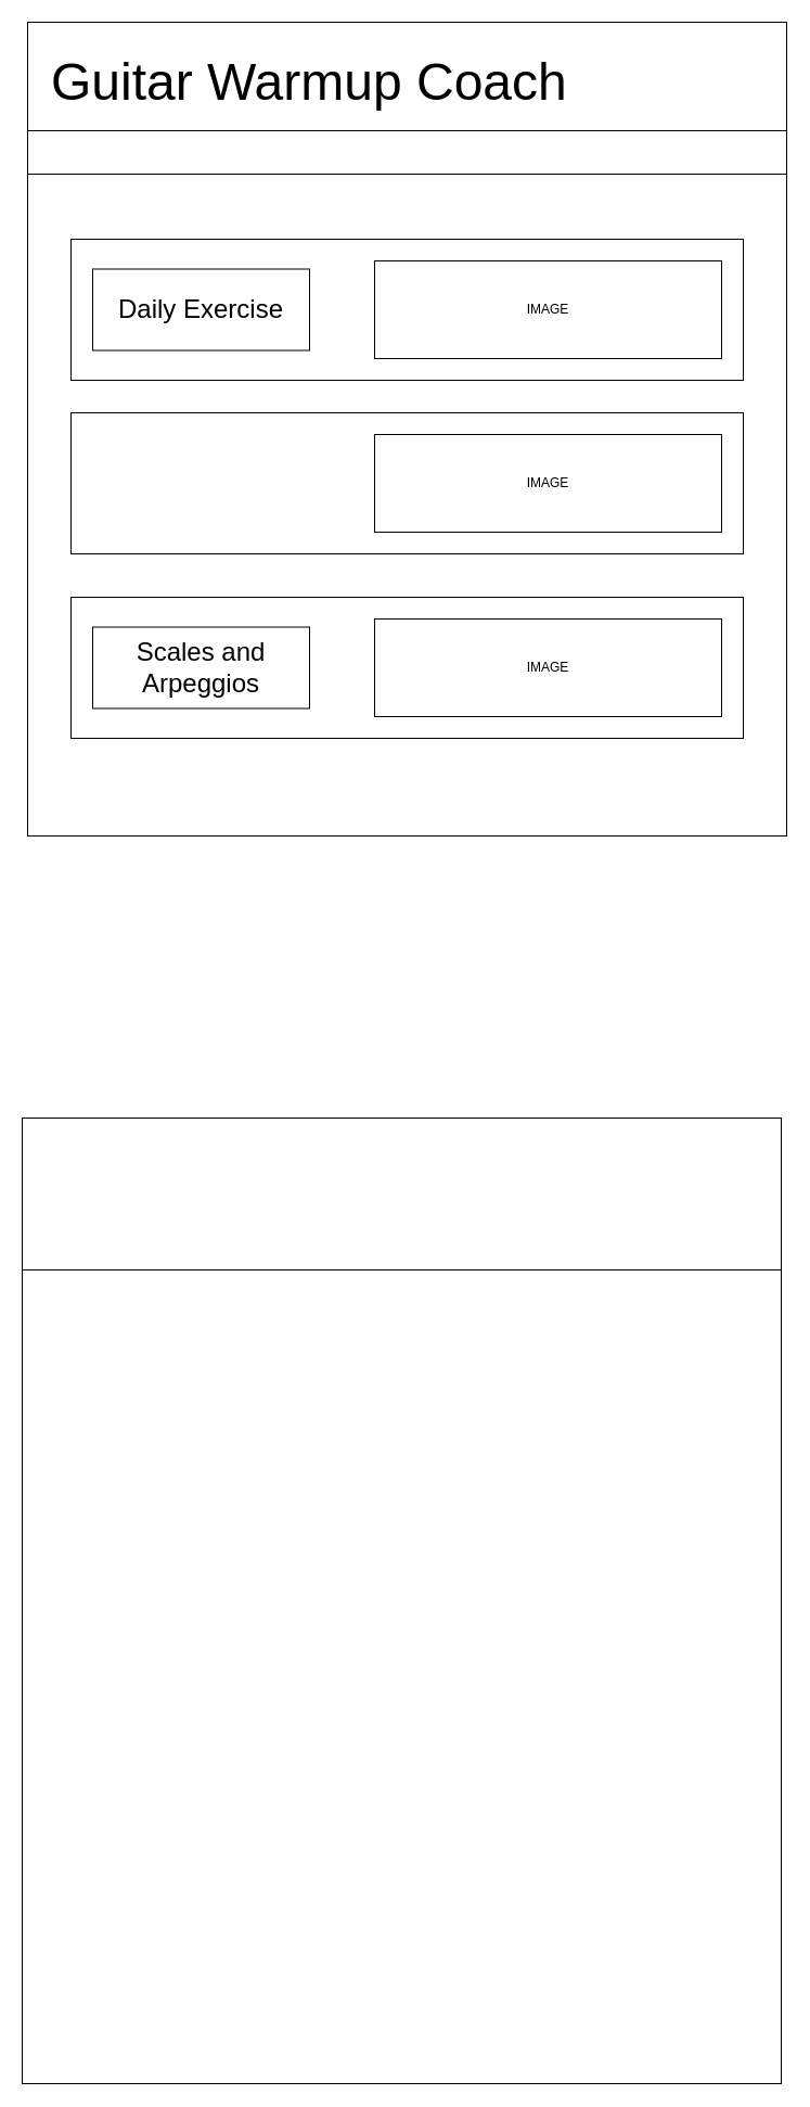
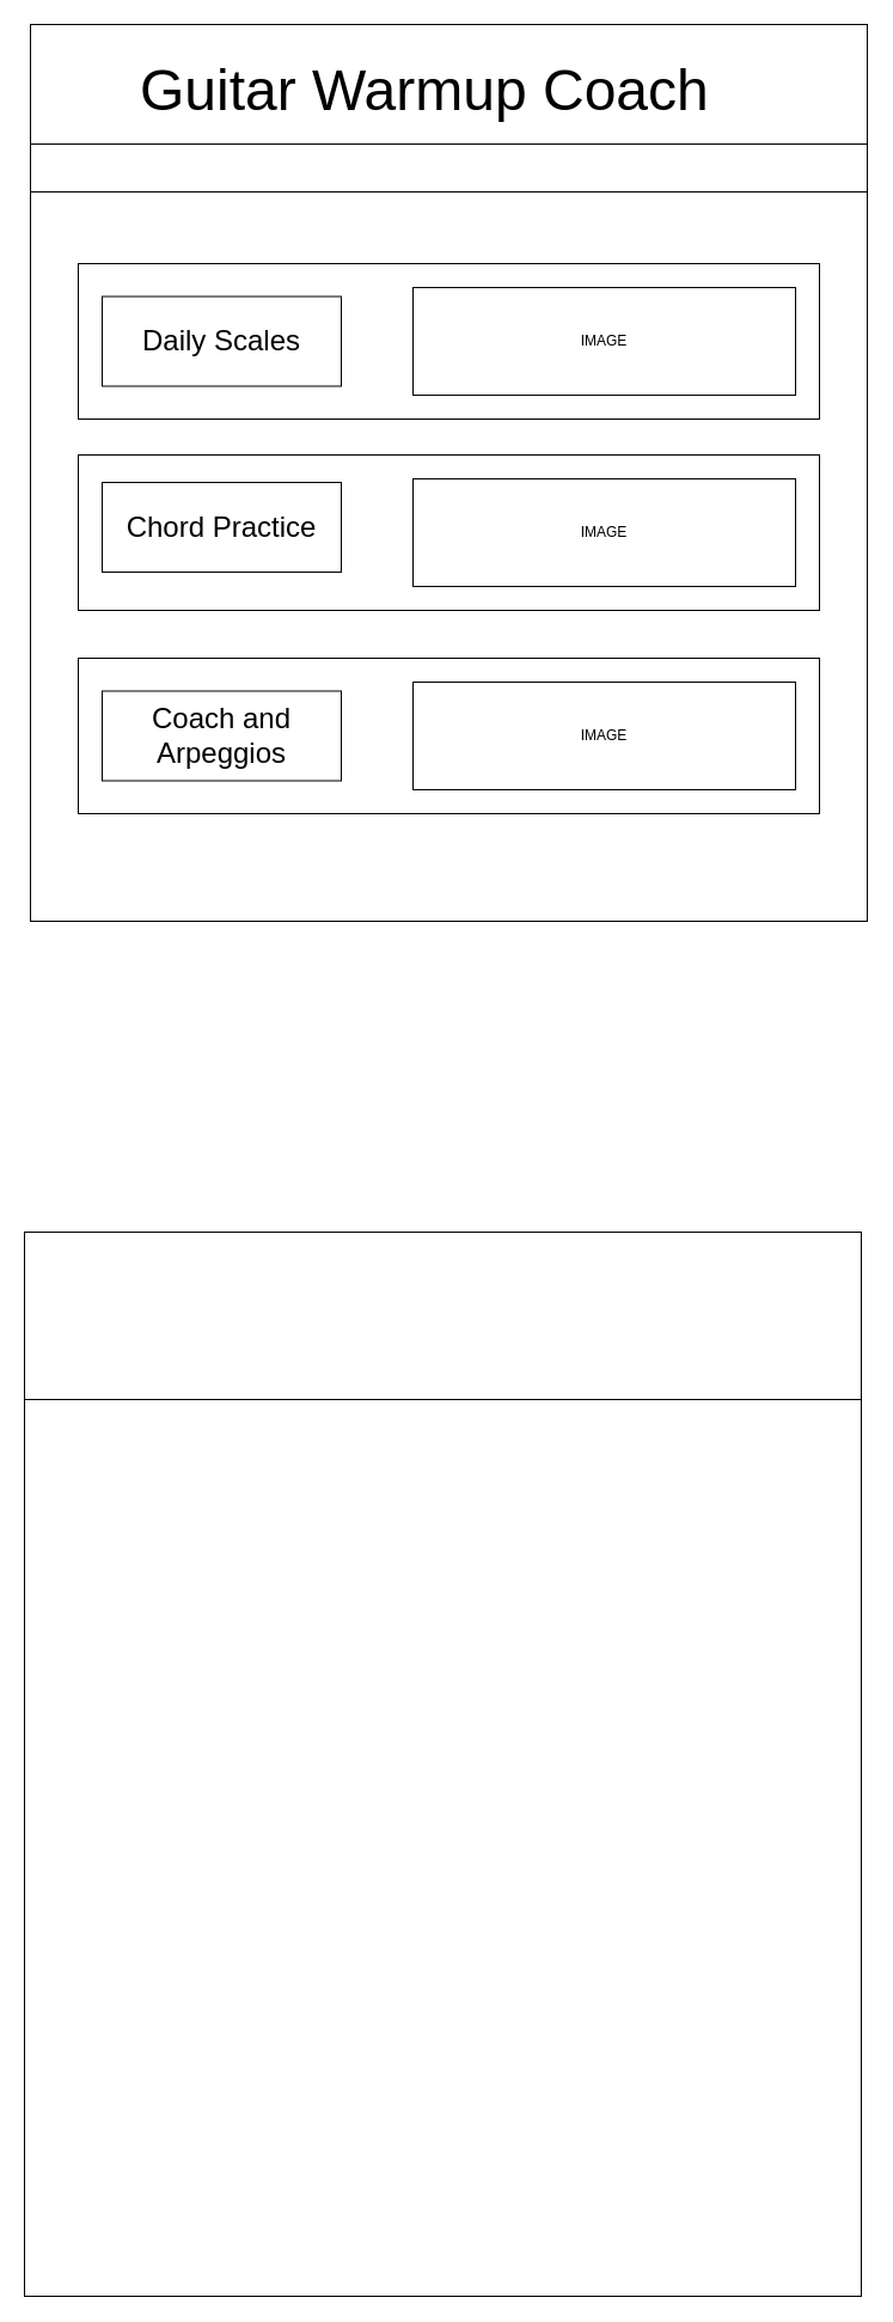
- <mxCell id="19" value="&lt;span style=&quot;font-size: 48px;&quot;&gt;Guitar Warmup Coach&lt;/span&gt;" style="text;html=1;align=left;verticalAlign=middle;whiteSpace=wrap;rounded=0;" vertex="1" parent="1"><mxGeometry x="45" y="60" width="590" height="30" as="geometry" /></mxCell>
+ <mxCell id="19" value="&lt;span style=&quot;font-size: 48px;&quot;&gt;Guitar Warmup Coach&lt;/span&gt;" style="text;html=1;align=left;verticalAlign=middle;whiteSpace=wrap;rounded=0;" vertex="1" parent="1"><mxGeometry x="115" y="60" width="590" height="30" as="geometry" /></mxCell>
- <mxCell id="8" value="&lt;font style=&quot;font-size: 24px;&quot;&gt;Daily Exercise&lt;/font&gt;" style="rounded=0;whiteSpace=wrap;html=1;" parent="6" vertex="1"><mxGeometry x="20" y="27.5" width="200" height="75" as="geometry" /></mxCell>
+ <mxCell id="8" value="&lt;font style=&quot;font-size: 24px;&quot;&gt;Daily Scales&lt;/font&gt;" style="rounded=0;whiteSpace=wrap;html=1;" parent="6" vertex="1"><mxGeometry x="20" y="27.5" width="200" height="75" as="geometry" /></mxCell>
+ <mxCell id="12" value="&lt;span style=&quot;font-size: 24px;&quot;&gt;Chord Practice&lt;/span&gt;" style="rounded=0;whiteSpace=wrap;html=1;" parent="10" vertex="1"><mxGeometry x="20" y="23" width="200" height="75" as="geometry" /></mxCell>
- <mxCell id="17" value="&lt;span style=&quot;font-size: 24px;&quot;&gt;Scales and Arpeggios&lt;/span&gt;" style="rounded=0;whiteSpace=wrap;html=1;" vertex="1" parent="15"><mxGeometry x="20" y="27.5" width="200" height="75" as="geometry" /></mxCell>
+ <mxCell id="17" value="&lt;span style=&quot;font-size: 24px;&quot;&gt;Coach and Arpeggios&lt;/span&gt;" style="rounded=0;whiteSpace=wrap;html=1;" vertex="1" parent="15"><mxGeometry x="20" y="27.5" width="200" height="75" as="geometry" /></mxCell>
